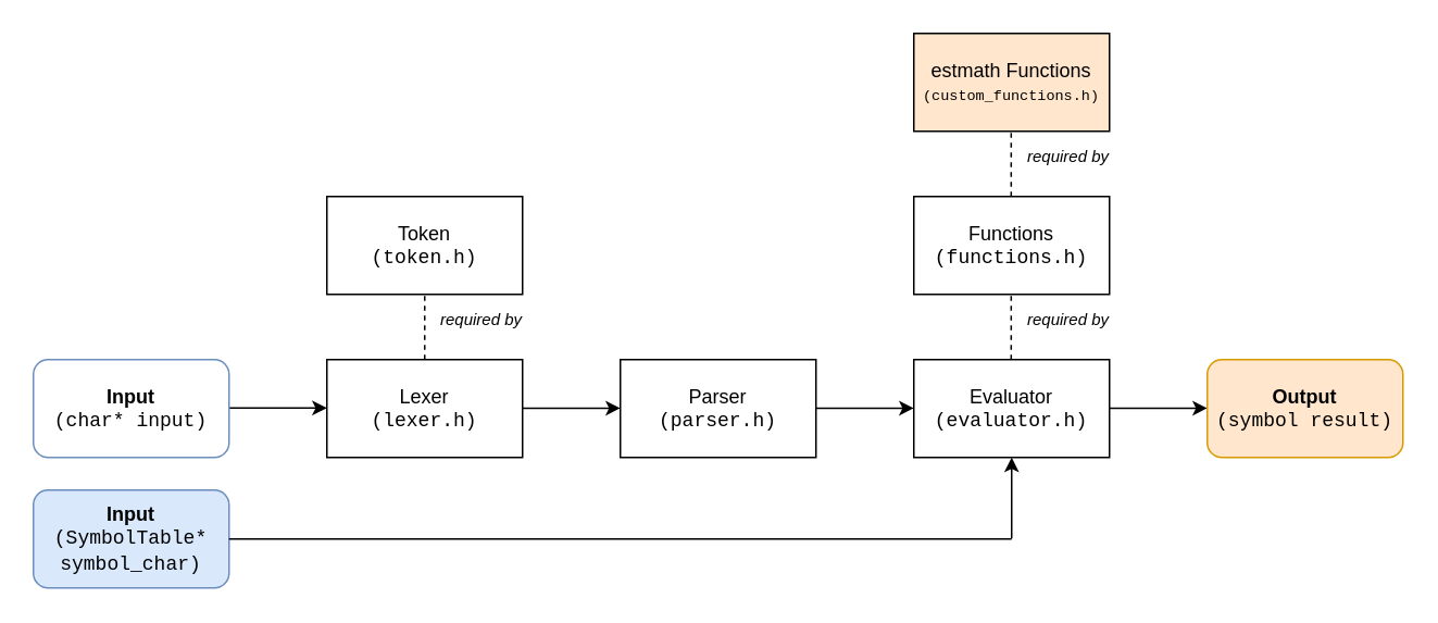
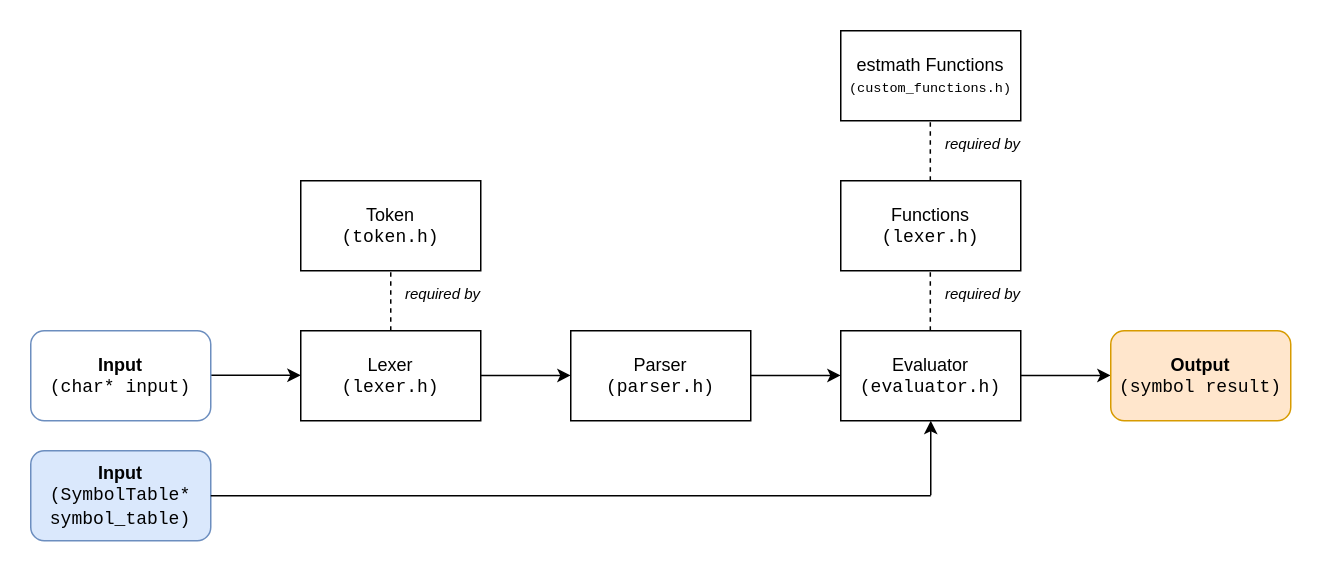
- <mxCell id="18" value="estmath Functions&lt;div&gt;&lt;font style=&quot;font-size: 9px;&quot;&gt;&lt;span style=&quot;font-family: &amp;quot;Courier New&amp;quot;;&quot;&gt;(custom_&lt;/span&gt;&lt;span style=&quot;font-family: &amp;quot;Courier New&amp;quot;; background-color: initial;&quot;&gt;functions.h)&lt;/span&gt;&lt;/font&gt;&lt;/div&gt;" style="rounded=0;whiteSpace=wrap;html=1;fillColor=#ffe6cc;" vertex="1" parent="1"><mxGeometry x="560" y="20" width="120" height="60" as="geometry" /></mxCell>
+ <mxCell id="18" value="estmath Functions&lt;div&gt;&lt;font style=&quot;font-size: 9px;&quot;&gt;&lt;span style=&quot;font-family: &amp;quot;Courier New&amp;quot;;&quot;&gt;(custom_&lt;/span&gt;&lt;span style=&quot;font-family: &amp;quot;Courier New&amp;quot;; background-color: initial;&quot;&gt;functions.h)&lt;/span&gt;&lt;/font&gt;&lt;/div&gt;" style="rounded=0;whiteSpace=wrap;html=1;" vertex="1" parent="1"><mxGeometry x="560" y="20" width="120" height="60" as="geometry" /></mxCell>
- <mxCell id="16" value="Functions&lt;div&gt;&lt;span style=&quot;font-family: &amp;quot;Courier New&amp;quot;;&quot;&gt;(functions.h)&lt;/span&gt;&lt;/div&gt;" style="rounded=0;whiteSpace=wrap;html=1;" vertex="1" parent="1"><mxGeometry x="560" y="120" width="120" height="60" as="geometry" /></mxCell>
+ <mxCell id="16" value="Functions&lt;div&gt;&lt;span style=&quot;font-family: &amp;quot;Courier New&amp;quot;;&quot;&gt;(lexer.h)&lt;/span&gt;&lt;/div&gt;" style="rounded=0;whiteSpace=wrap;html=1;" vertex="1" parent="1"><mxGeometry x="560" y="120" width="120" height="60" as="geometry" /></mxCell>
- <mxCell id="13" value="&lt;b&gt;Input&lt;/b&gt;&lt;div&gt;&lt;font face=&quot;Courier New&quot;&gt;(SymbolTable* symbol_char)&lt;/font&gt;&lt;/div&gt;" style="rounded=1;whiteSpace=wrap;html=1;fillColor=#dae8fc;strokeColor=#6c8ebf;" vertex="1" parent="1"><mxGeometry x="20" y="300" width="120" height="60" as="geometry" /></mxCell>
+ <mxCell id="13" value="&lt;b&gt;Input&lt;/b&gt;&lt;div&gt;&lt;font face=&quot;Courier New&quot;&gt;(SymbolTable* symbol_table)&lt;/font&gt;&lt;/div&gt;" style="rounded=1;whiteSpace=wrap;html=1;fillColor=#dae8fc;strokeColor=#6c8ebf;" vertex="1" parent="1"><mxGeometry x="20" y="300" width="120" height="60" as="geometry" /></mxCell>
